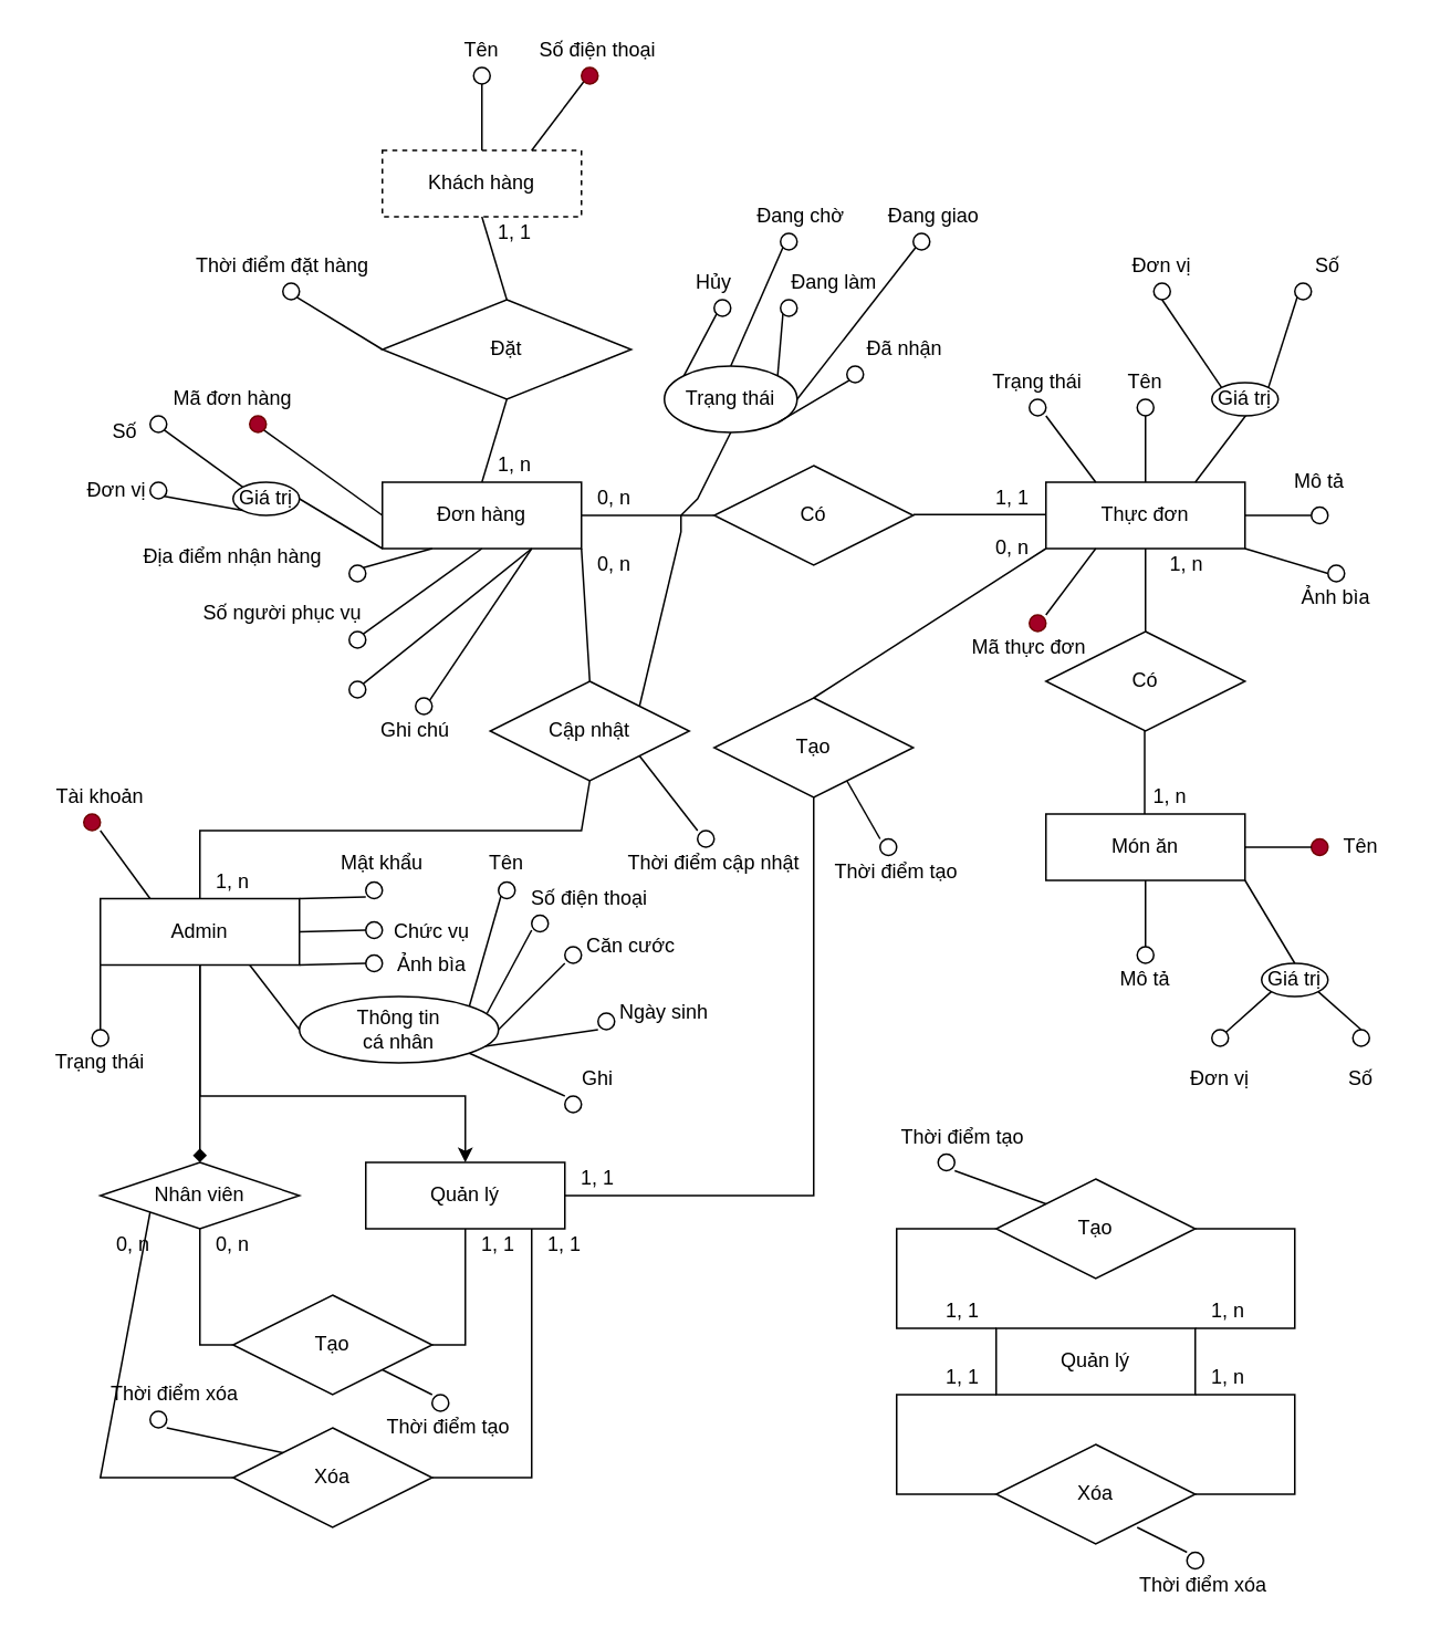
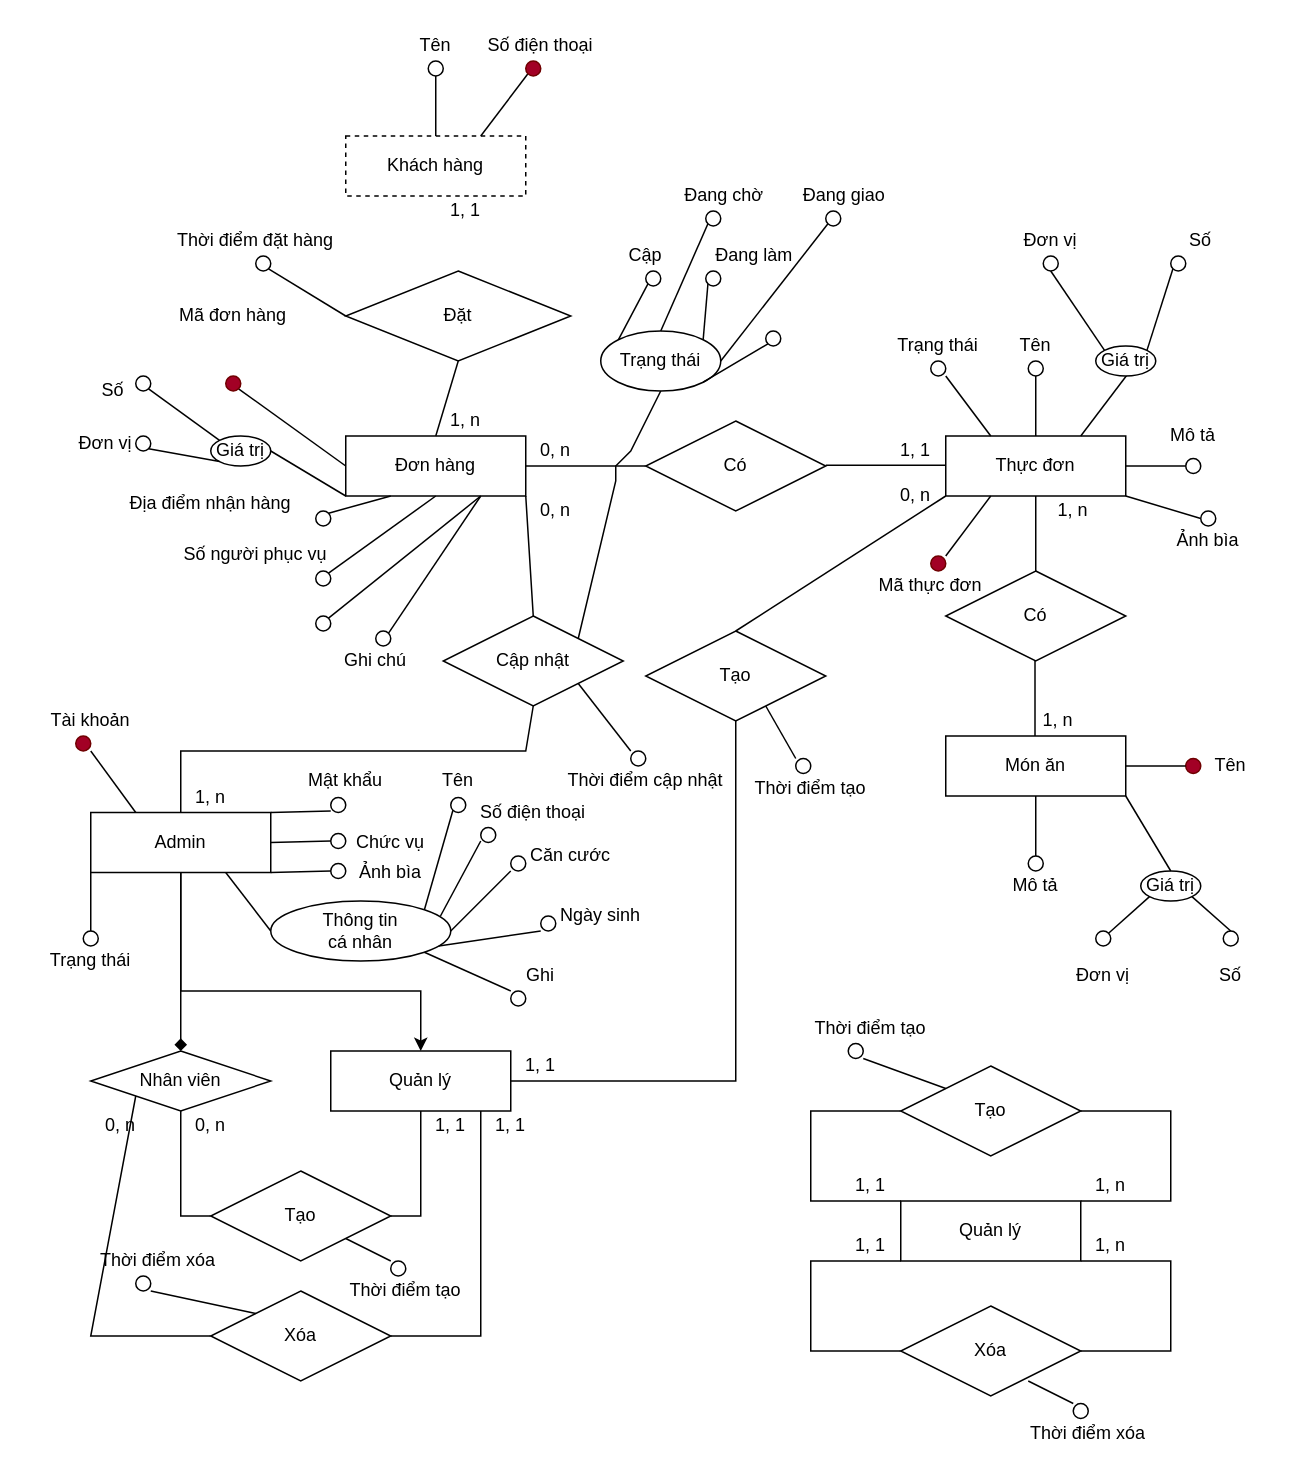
- <mxCell id="6" value="" style="endArrow=none;html=1;rounded=0;exitX=0.5;exitY=1;exitDx=0;exitDy=0;entryX=0.5;entryY=0;entryDx=0;entryDy=0;" parent="1" source="2" target="5" edge="1"><mxGeometry relative="1" as="geometry"><mxPoint x="540" y="260" as="sourcePoint" /><mxPoint x="700" y="260" as="targetPoint" /></mxGeometry></mxCell>
- <mxCell id="141" value="Hủy" style="text;html=1;strokeColor=none;fillColor=none;align=center;verticalAlign=middle;whiteSpace=wrap;rounded=0;" parent="1" vertex="1"><mxGeometry x="410" y="160" width="40" height="20" as="geometry" /></mxCell>
+ <mxCell id="141" value="Cập" style="text;html=1;strokeColor=none;fillColor=none;align=center;verticalAlign=middle;whiteSpace=wrap;rounded=0;" parent="1" vertex="1"><mxGeometry x="410" y="160" width="40" height="20" as="geometry" /></mxCell>
- <mxCell id="144" value="Đã nhận" style="text;html=1;strokeColor=none;fillColor=none;align=center;verticalAlign=middle;whiteSpace=wrap;rounded=0;" parent="1" vertex="1"><mxGeometry x="510" y="200" width="70" height="20" as="geometry" /></mxCell>
- <mxCell id="27" value="Mã đơn hàng" style="text;html=1;strokeColor=none;fillColor=none;align=center;verticalAlign=middle;whiteSpace=wrap;rounded=0;" parent="1" vertex="1"><mxGeometry x="100" y="230" width="80" height="20" as="geometry" /></mxCell>
+ <mxCell id="27" value="Mã đơn hàng" style="text;html=1;strokeColor=none;fillColor=none;align=center;verticalAlign=middle;whiteSpace=wrap;rounded=0;" parent="1" vertex="1"><mxGeometry x="115" y="200" width="80" height="20" as="geometry" /></mxCell>
